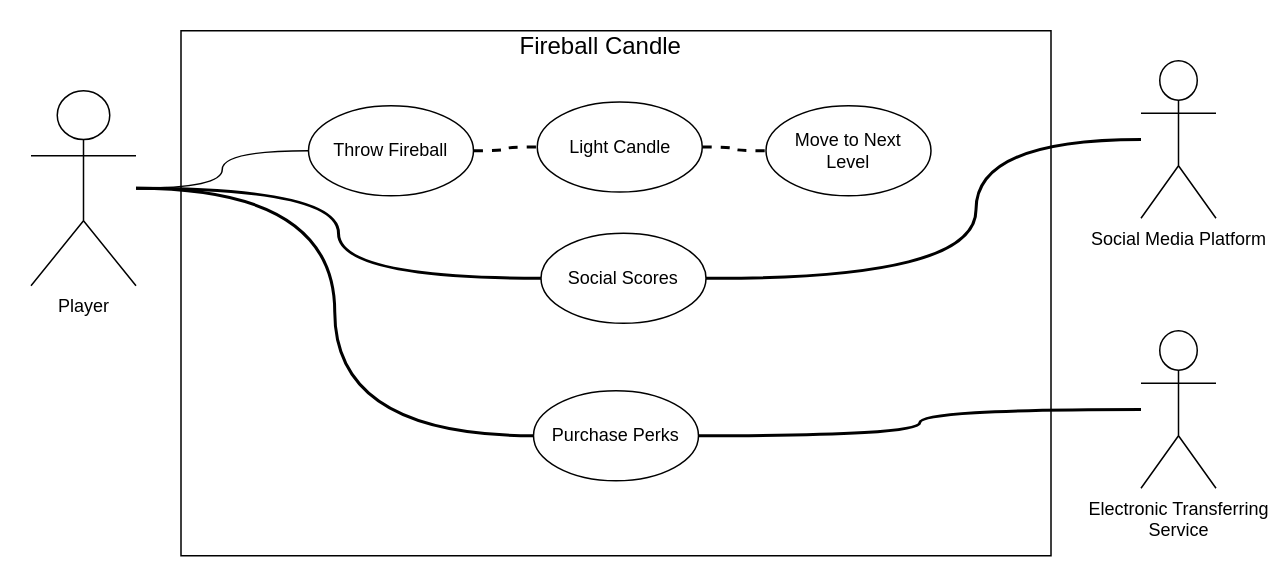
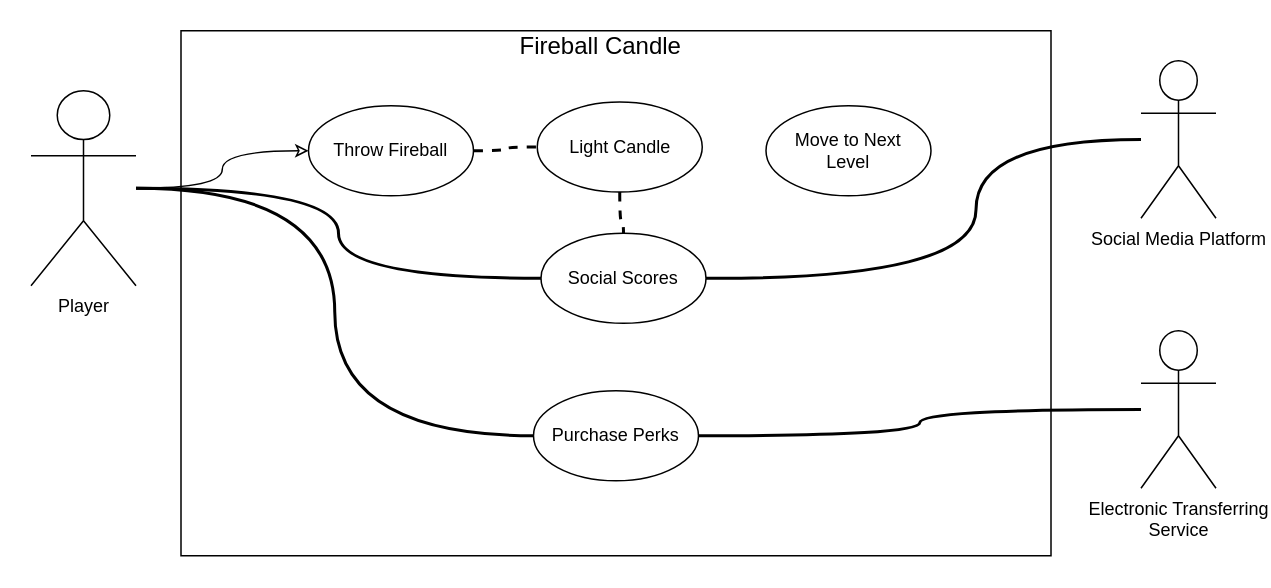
- <mxCell id="9" value="" style="edgeStyle=orthogonalEdgeStyle;curved=1;orthogonalLoop=1;jettySize=auto;html=1;dashed=1;endArrow=none;endFill=0;strokeWidth=2;fontSize=16;" edge="1" parent="1" source="10" target="11"><mxGeometry relative="1" as="geometry" /></mxCell>
+ <mxCell id="9" value="" style="edgeStyle=orthogonalEdgeStyle;curved=1;orthogonalLoop=1;jettySize=auto;html=1;dashed=1;endArrow=none;endFill=0;strokeWidth=2;fontSize=16;" edge="1" parent="1" source="10" target="13"><mxGeometry relative="1" as="geometry" /></mxCell>
- <mxCell id="3" value="" style="edgeStyle=orthogonalEdgeStyle;orthogonalLoop=1;jettySize=auto;html=1;fontSize=16;curved=1;endArrow=none;endFill=0;" edge="1" parent="1" source="6" target="8"><mxGeometry relative="1" as="geometry"><mxPoint x="50" y="330" as="targetPoint" /></mxGeometry></mxCell>
+ <mxCell id="3" value="" style="edgeStyle=orthogonalEdgeStyle;orthogonalLoop=1;jettySize=auto;html=1;fontSize=16;curved=1;endArrow=classic;endFill=0;" edge="1" parent="1" source="6" target="8"><mxGeometry relative="1" as="geometry"><mxPoint x="50" y="330" as="targetPoint" /></mxGeometry></mxCell>
